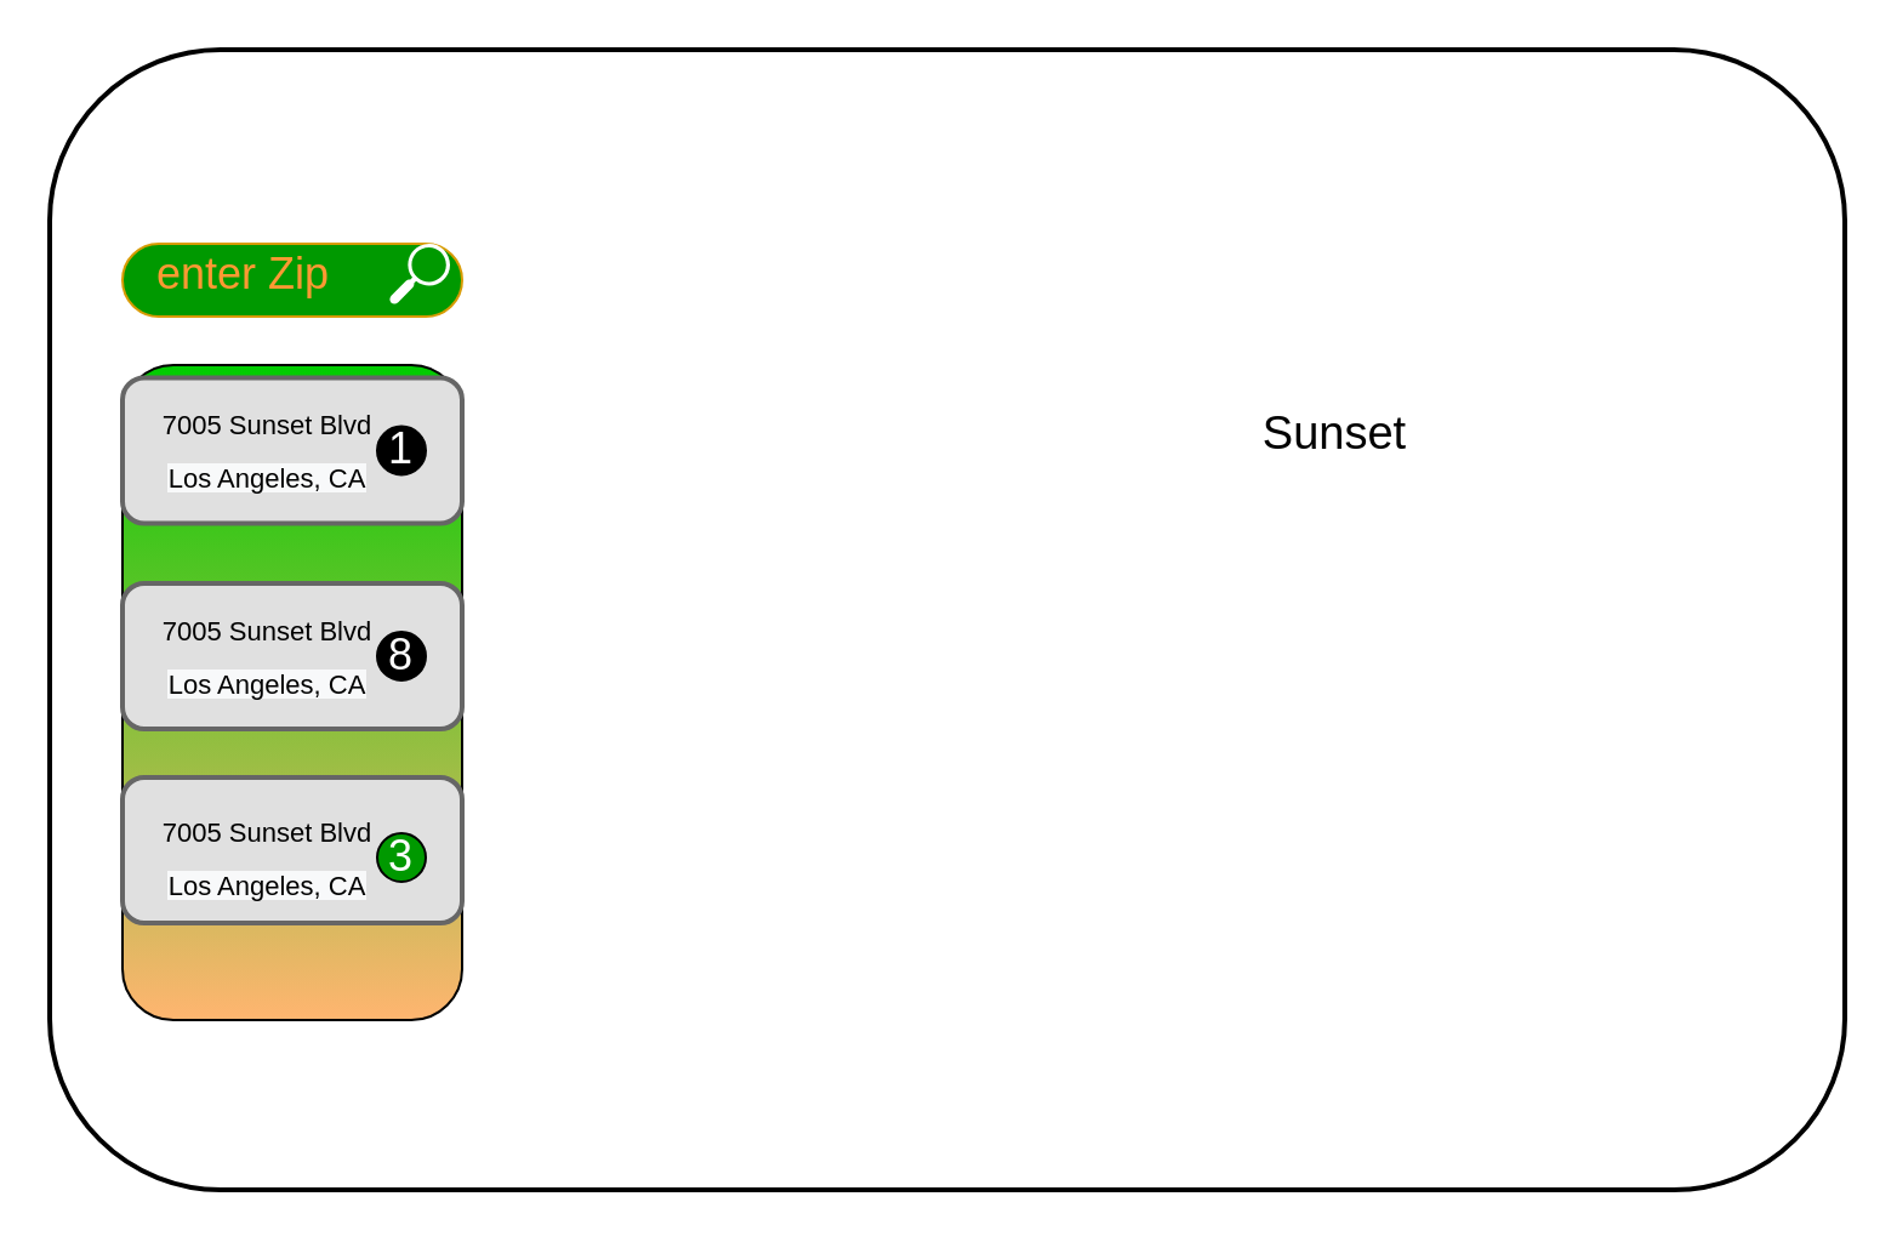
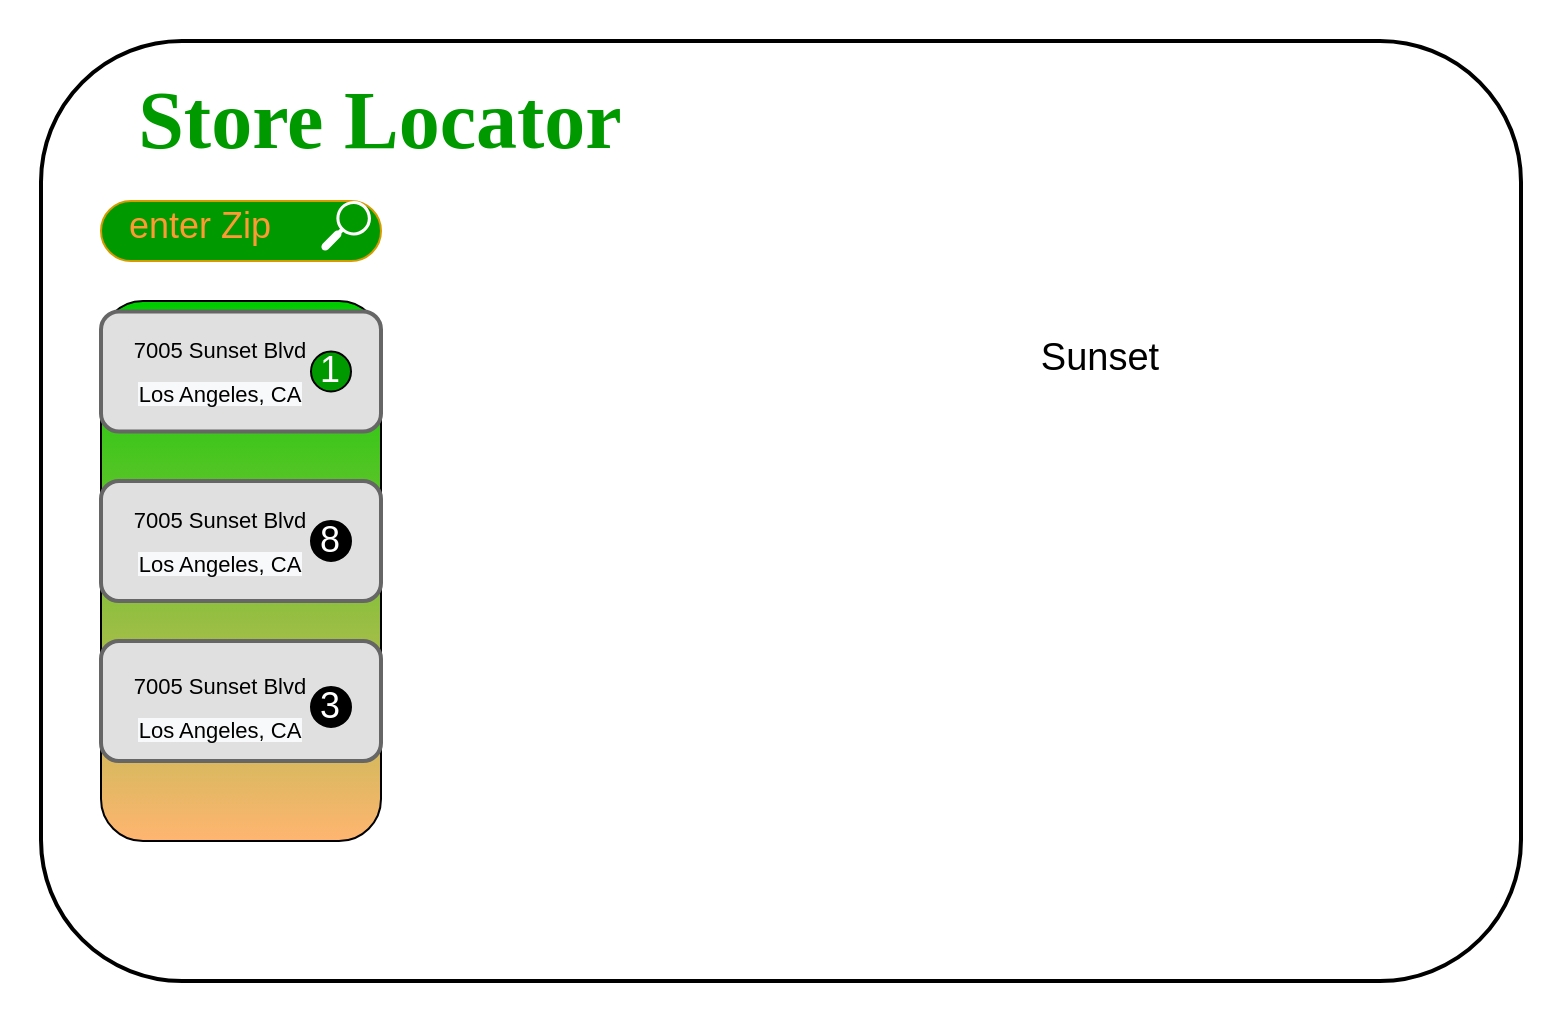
+ <mxCell id="5" value="Store Locator" style="text;html=1;strokeColor=none;fillColor=none;align=center;verticalAlign=middle;whiteSpace=wrap;rounded=0;fontSize=41;fontStyle=1;fontFamily=Comic Sans MS;fontColor=#009900;" parent="1" vertex="1"><mxGeometry x="30" y="50" width="320" height="20" as="geometry" /></mxCell>
- <mxCell id="26" value="1" style="ellipse;whiteSpace=wrap;html=1;strokeColor=#000000;fillColor=#000000;fontSize=18;fontColor=#FFFFFF;" parent="1" vertex="1"><mxGeometry x="155" y="175.25" width="20" height="20" as="geometry" /></mxCell>
+ <mxCell id="26" value="1" style="ellipse;whiteSpace=wrap;html=1;strokeColor=#000000;fillColor=#009900;fontSize=18;fontColor=#FFFFFF;" parent="1" vertex="1"><mxGeometry x="155" y="175.25" width="20" height="20" as="geometry" /></mxCell>
- <mxCell id="34" value="3" style="ellipse;whiteSpace=wrap;html=1;strokeColor=#000000;fillColor=#009900;fontSize=18;fontColor=#FFFFFF;" vertex="1" parent="1"><mxGeometry x="155" y="343" width="20" height="20" as="geometry" /></mxCell>
+ <mxCell id="34" value="3" style="ellipse;whiteSpace=wrap;html=1;strokeColor=#000000;fillColor=#000000;fontSize=18;fontColor=#FFFFFF;" vertex="1" parent="1"><mxGeometry x="155" y="343" width="20" height="20" as="geometry" /></mxCell>
